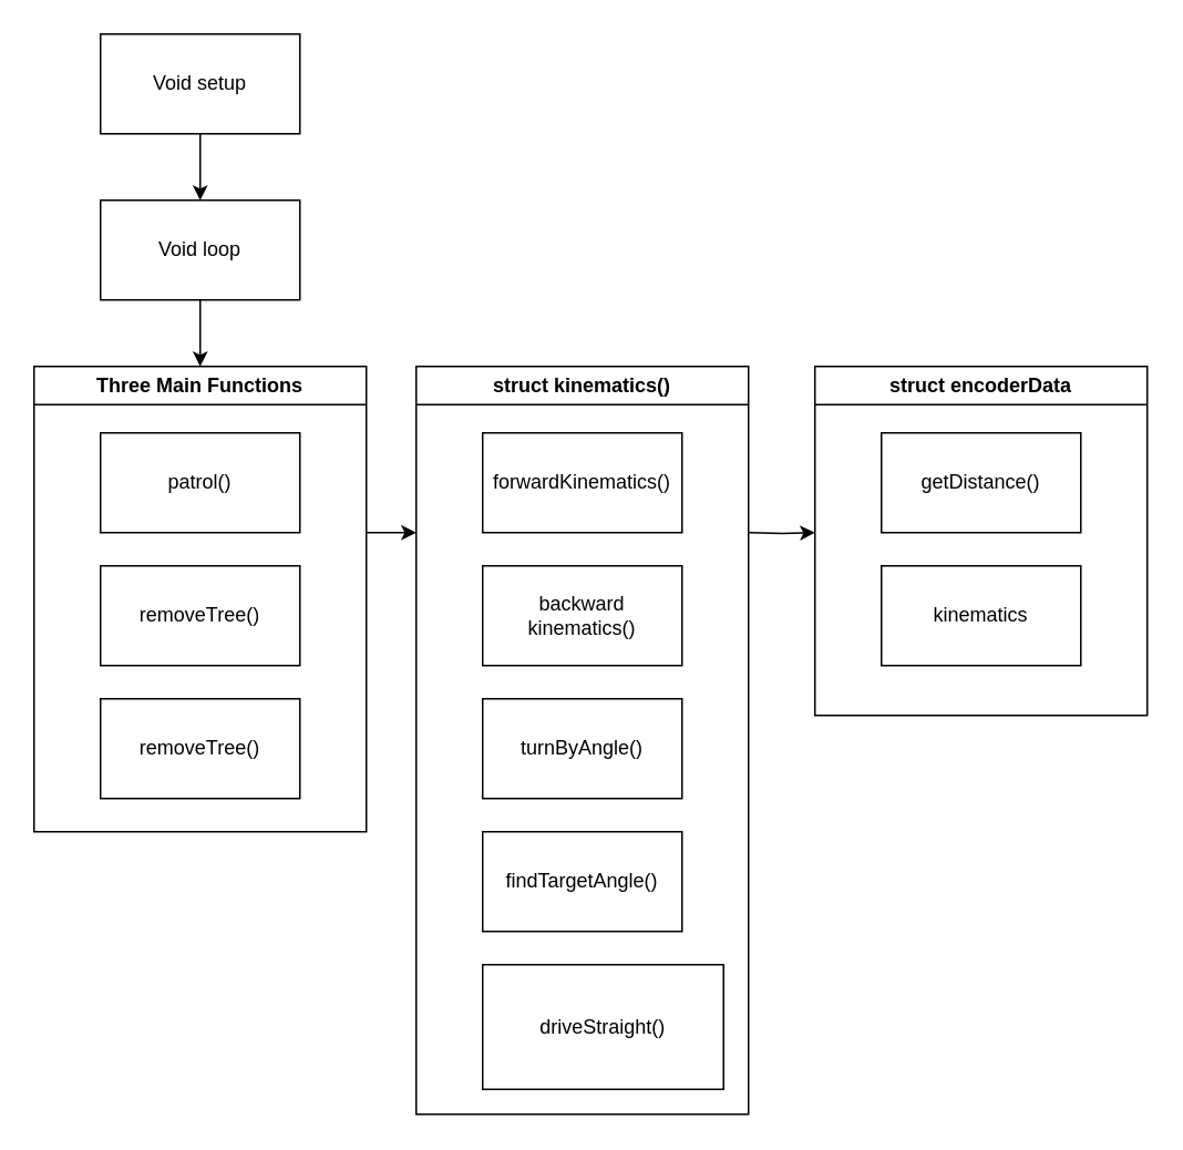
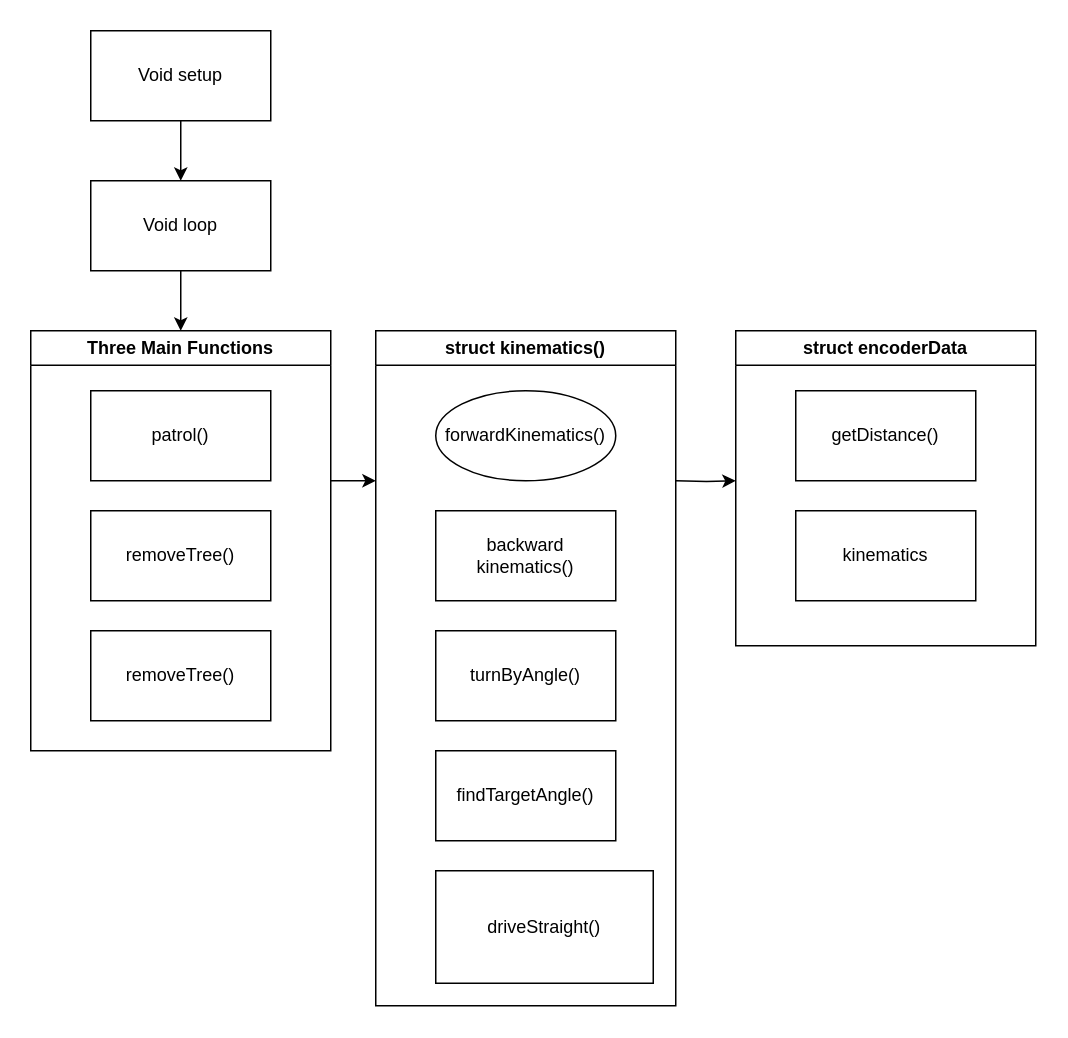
- <mxCell id="13" value="forwardKinematics()" style="rounded=0;whiteSpace=wrap;html=1;" vertex="1" parent="12"><mxGeometry x="40" y="40" width="120" height="60" as="geometry" /></mxCell>
+ <mxCell id="13" value="forwardKinematics()" style="ellipse;whiteSpace=wrap;html=1;" vertex="1" parent="12"><mxGeometry x="40" y="40" width="120" height="60" as="geometry" /></mxCell>
